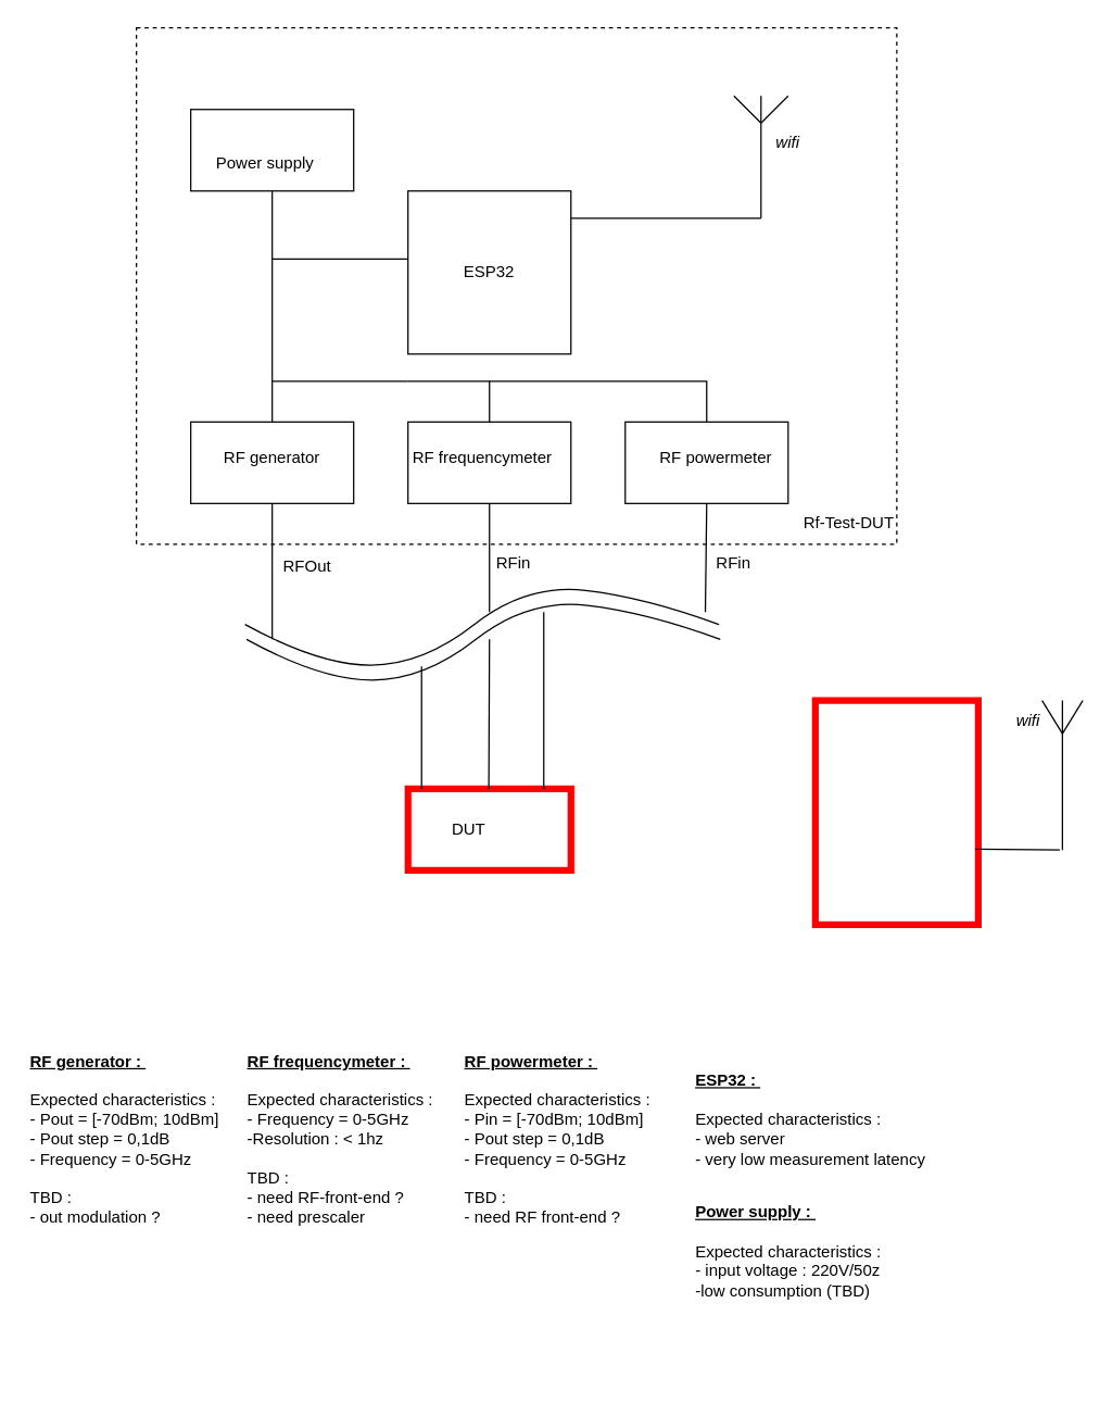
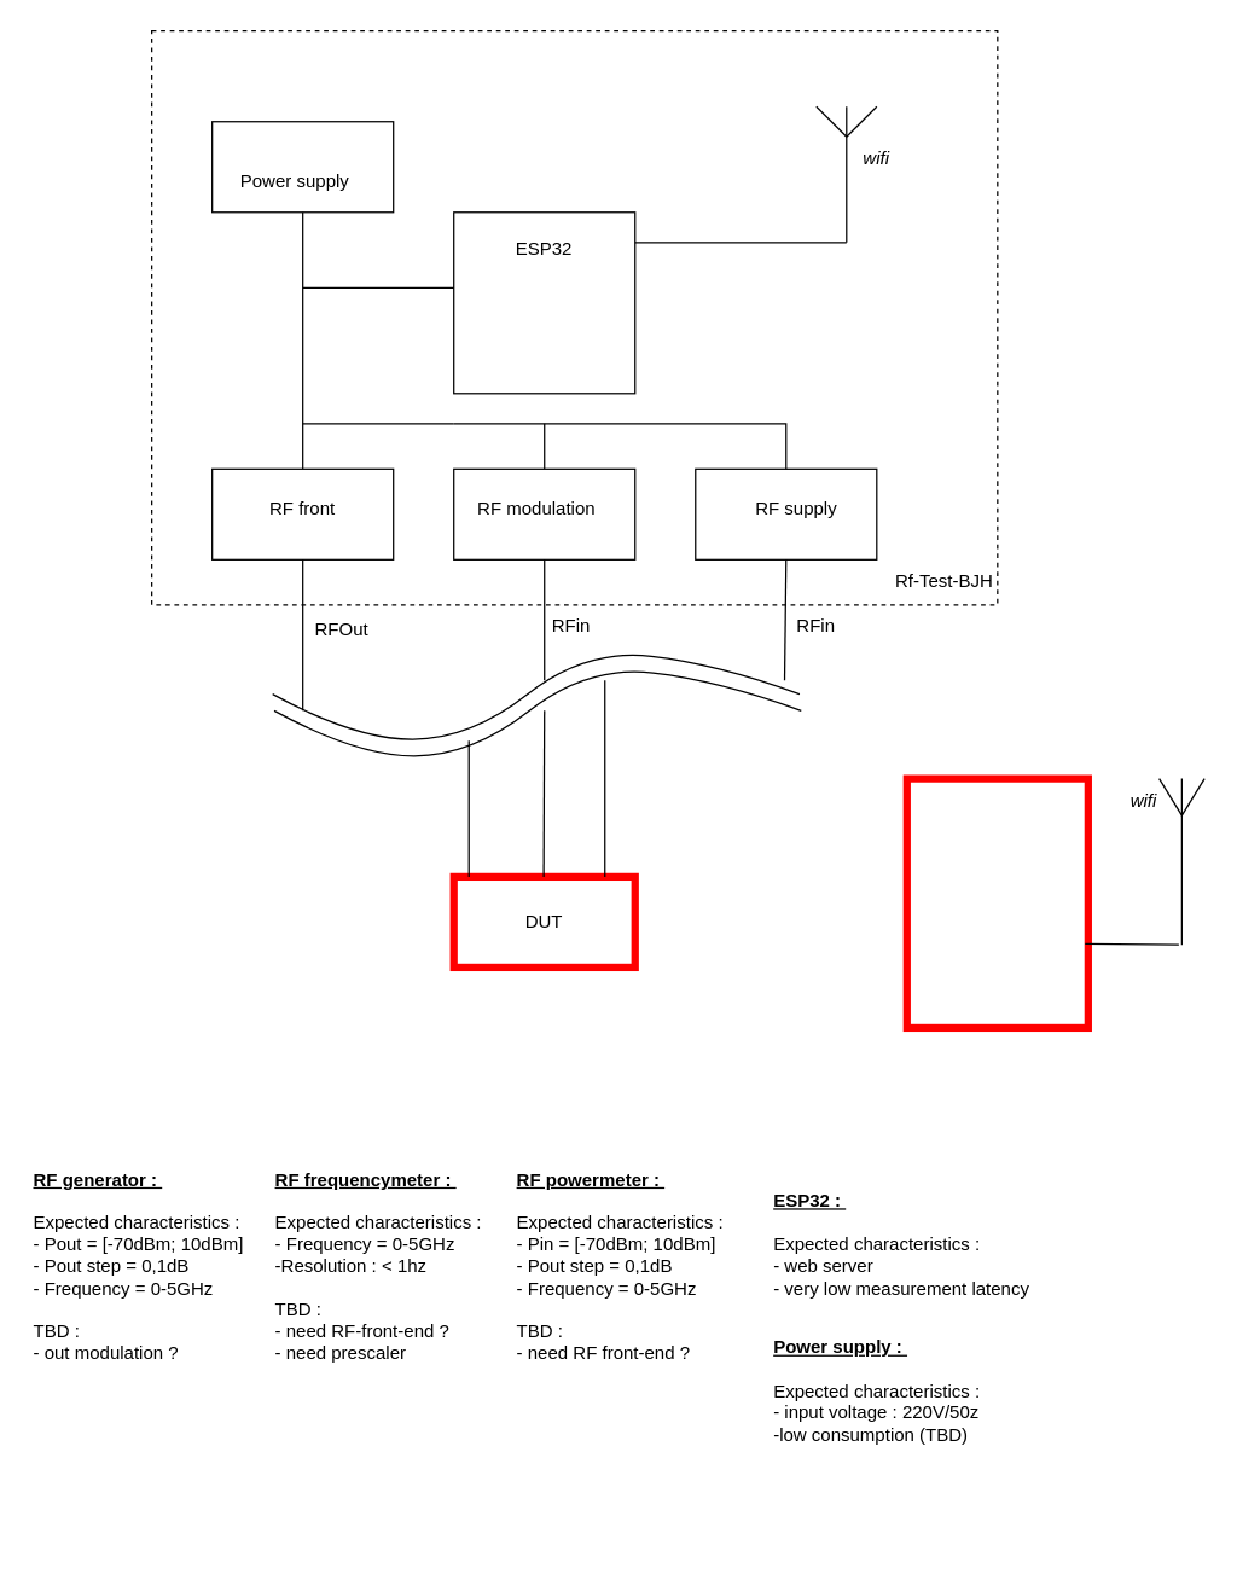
- <mxCell id="9" value="ESP32" style="text;html=1;align=center;verticalAlign=middle;whiteSpace=wrap;rounded=0;" vertex="1" parent="1"><mxGeometry x="330" y="185" width="60" height="30" as="geometry" /></mxCell>
+ <mxCell id="9" value="ESP32" style="text;html=1;align=center;verticalAlign=middle;whiteSpace=wrap;rounded=0;" vertex="1" parent="1"><mxGeometry x="330" y="150" width="60" height="30" as="geometry" /></mxCell>
- <mxCell id="23" value="RF generator" style="text;html=1;align=center;verticalAlign=middle;whiteSpace=wrap;rounded=0;" vertex="1" parent="1"><mxGeometry x="117" y="322" width="166" height="30" as="geometry" /></mxCell>
+ <mxCell id="23" value="RF front" style="text;html=1;align=center;verticalAlign=middle;whiteSpace=wrap;rounded=0;" vertex="1" parent="1"><mxGeometry x="117" y="322" width="166" height="30" as="geometry" /></mxCell>
- <mxCell id="26" value="RF frequencymeter" style="text;html=1;align=center;verticalAlign=middle;whiteSpace=wrap;rounded=0;" vertex="1" parent="1"><mxGeometry x="272" y="322" width="166" height="30" as="geometry" /></mxCell>
+ <mxCell id="26" value="RF modulation" style="text;html=1;align=center;verticalAlign=middle;whiteSpace=wrap;rounded=0;" vertex="1" parent="1"><mxGeometry x="272" y="322" width="166" height="30" as="geometry" /></mxCell>
- <mxCell id="27" value="RF powermeter" style="text;html=1;align=center;verticalAlign=middle;whiteSpace=wrap;rounded=0;" vertex="1" parent="1"><mxGeometry x="444" y="322" width="166" height="30" as="geometry" /></mxCell>
+ <mxCell id="27" value="RF supply" style="text;html=1;align=center;verticalAlign=middle;whiteSpace=wrap;rounded=0;" vertex="1" parent="1"><mxGeometry x="444" y="322" width="166" height="30" as="geometry" /></mxCell>
- <mxCell id="20" value="Rf-Test-DUT" style="text;html=1;align=center;verticalAlign=middle;whiteSpace=wrap;rounded=0;" vertex="1" parent="1"><mxGeometry x="590" y="370" width="70" height="30" as="geometry" /></mxCell>
+ <mxCell id="20" value="Rf-Test-BJH" style="text;html=1;align=center;verticalAlign=middle;whiteSpace=wrap;rounded=0;" vertex="1" parent="1"><mxGeometry x="590" y="370" width="70" height="30" as="geometry" /></mxCell>
- <mxCell id="13" value="DUT" style="text;html=1;align=center;verticalAlign=middle;whiteSpace=wrap;rounded=0;perimeterSpacing=10;" vertex="1" parent="11"><mxGeometry x="15" y="15" width="60" height="30" as="geometry" /></mxCell>
+ <mxCell id="13" value="DUT" style="text;html=1;align=center;verticalAlign=middle;whiteSpace=wrap;rounded=0;perimeterSpacing=10;" vertex="1" parent="11"><mxGeometry x="30" y="15" width="60" height="30" as="geometry" /></mxCell>
